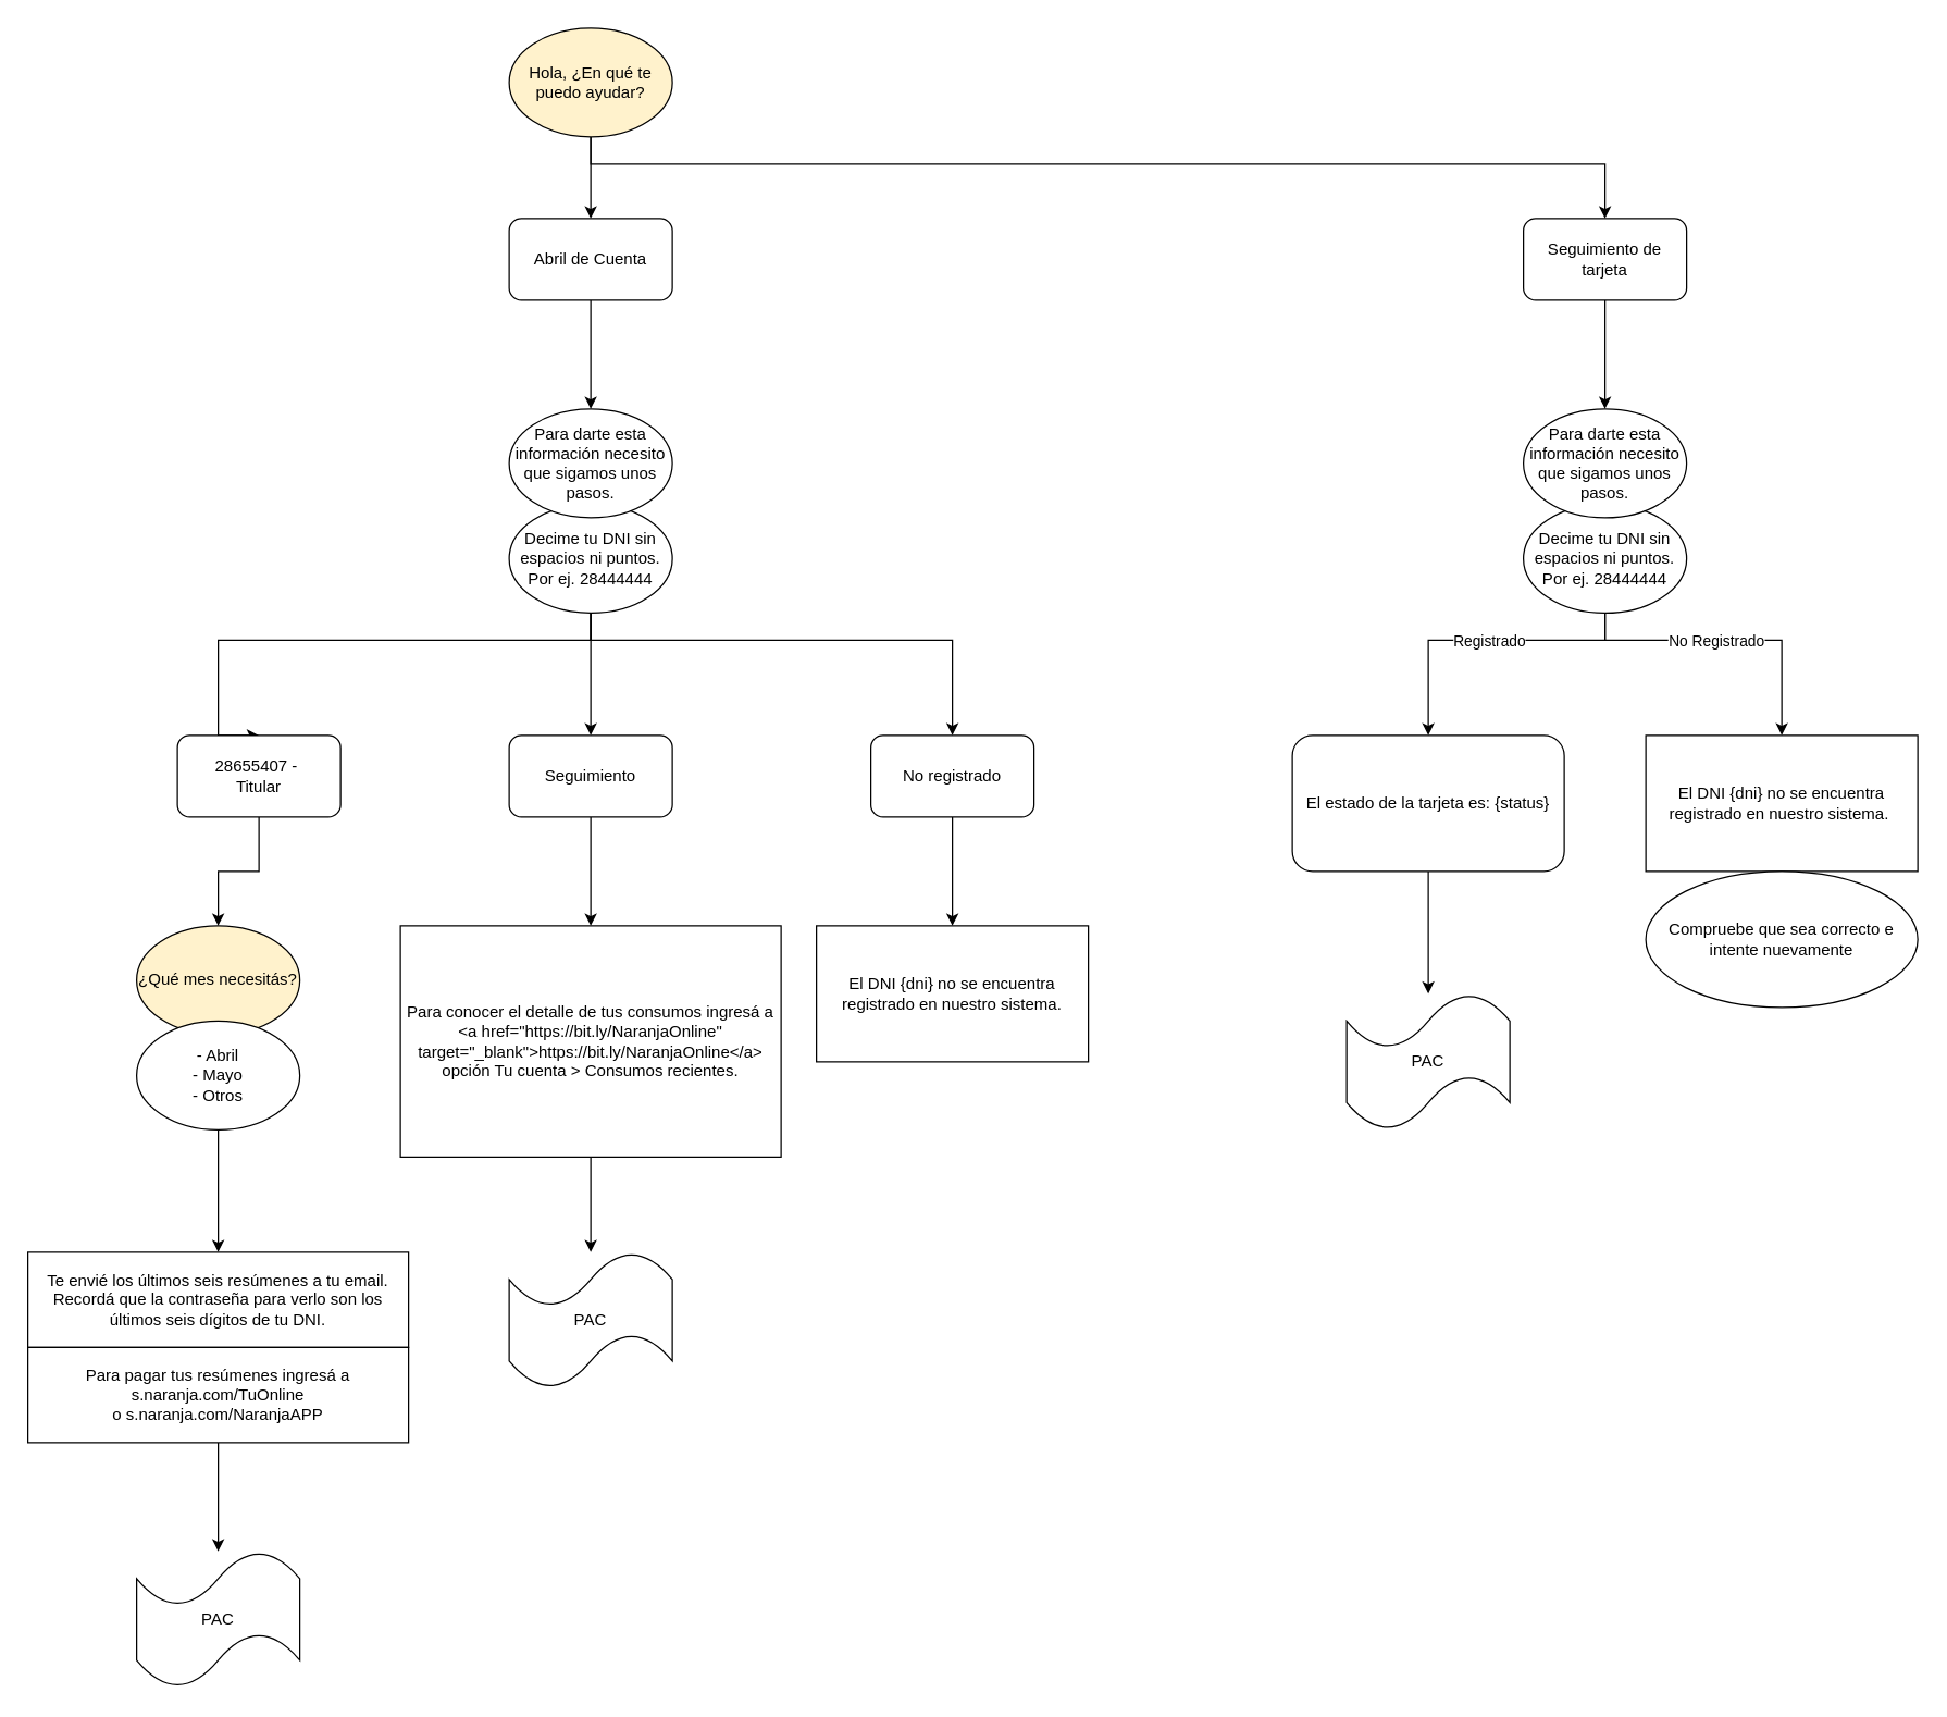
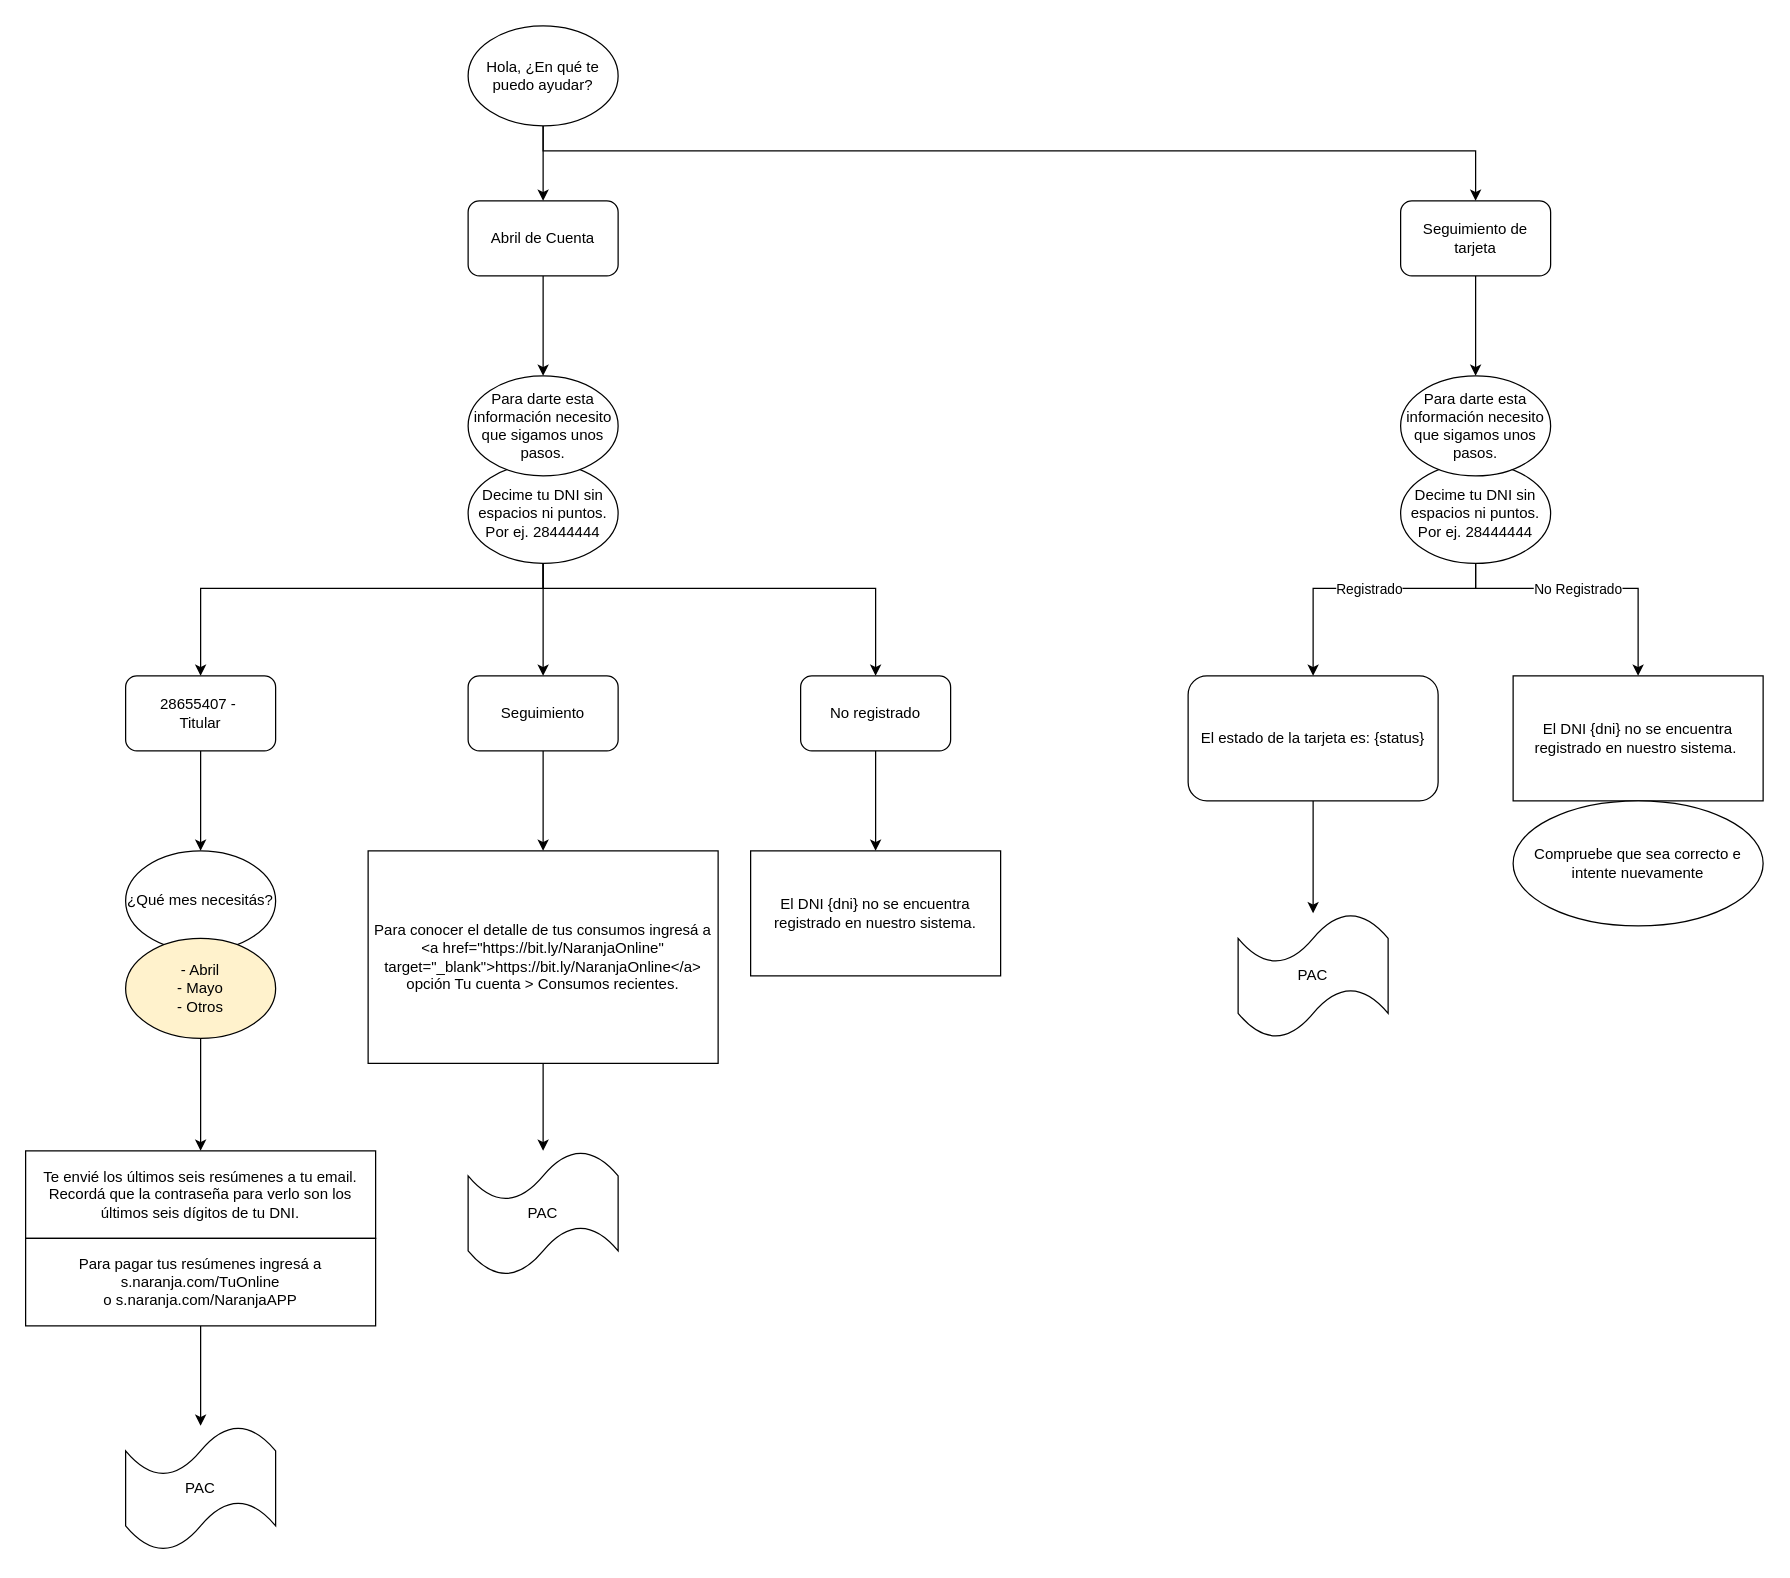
- <mxCell id="4" value="Hola, ¿En qué te puedo ayudar?" style="ellipse;whiteSpace=wrap;html=1;fillColor=#fff2cc;" parent="1" vertex="1"><mxGeometry x="374" y="20" width="120" height="80" as="geometry" /></mxCell>
+ <mxCell id="4" value="Hola, ¿En qué te puedo ayudar?" style="ellipse;whiteSpace=wrap;html=1;" parent="1" vertex="1"><mxGeometry x="374" y="20" width="120" height="80" as="geometry" /></mxCell>
- <mxCell id="13" value="28655407 -&amp;nbsp;&lt;br&gt;Titular" style="rounded=1;whiteSpace=wrap;html=1;" vertex="1" parent="1"><mxGeometry x="130" y="540" width="120" height="60" as="geometry" /></mxCell>
+ <mxCell id="13" value="28655407 -&amp;nbsp;&lt;br&gt;Titular" style="rounded=1;whiteSpace=wrap;html=1;" vertex="1" parent="1"><mxGeometry x="100" y="540" width="120" height="60" as="geometry" /></mxCell>
- <mxCell id="20" value="&lt;div&gt;¿Qué mes necesitás?&lt;/div&gt;" style="ellipse;whiteSpace=wrap;html=1;fillColor=#fff2cc;" vertex="1" parent="1"><mxGeometry x="100" y="680" width="120" height="80" as="geometry" /></mxCell>
+ <mxCell id="20" value="&lt;div&gt;¿Qué mes necesitás?&lt;/div&gt;" style="ellipse;whiteSpace=wrap;html=1;" vertex="1" parent="1"><mxGeometry x="100" y="680" width="120" height="80" as="geometry" /></mxCell>
- <mxCell id="22" value="&lt;div&gt;- Abril&lt;/div&gt;&lt;div&gt;- Mayo&lt;/div&gt;&lt;div&gt;- Otros&lt;/div&gt;" style="ellipse;whiteSpace=wrap;html=1;" vertex="1" parent="1"><mxGeometry x="100" y="750" width="120" height="80" as="geometry" /></mxCell>
+ <mxCell id="22" value="&lt;div&gt;- Abril&lt;/div&gt;&lt;div&gt;- Mayo&lt;/div&gt;&lt;div&gt;- Otros&lt;/div&gt;" style="ellipse;whiteSpace=wrap;html=1;fillColor=#fff2cc;" vertex="1" parent="1"><mxGeometry x="100" y="750" width="120" height="80" as="geometry" /></mxCell>
